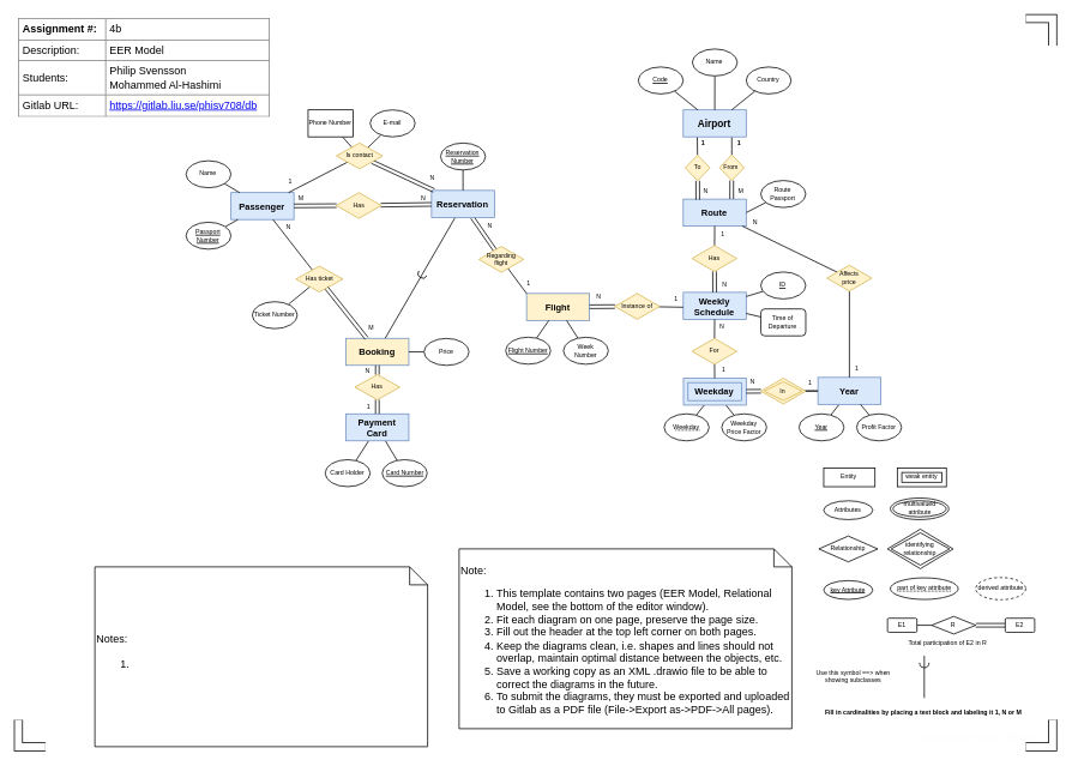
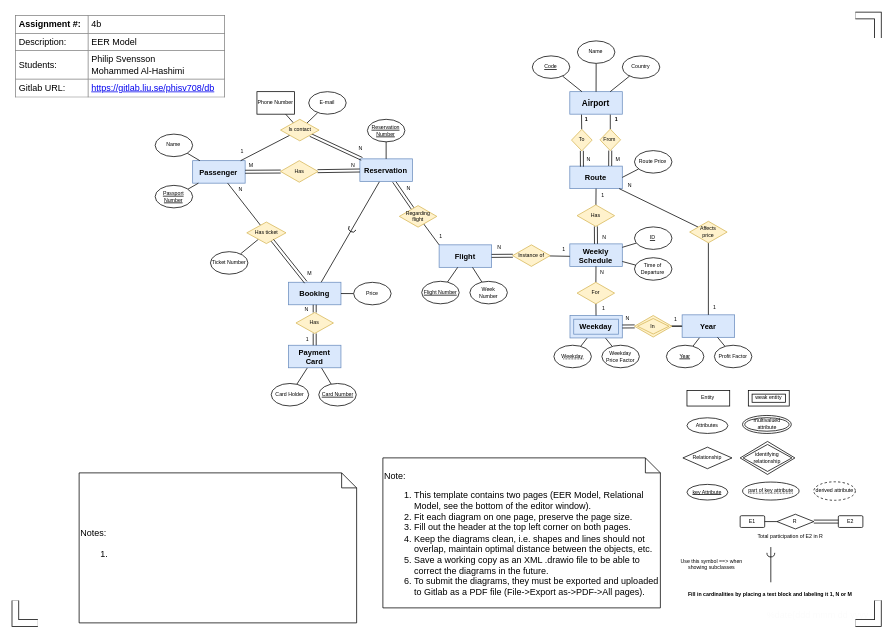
- <mxCell id="73" value="Route Passport" style="ellipse;whiteSpace=wrap;html=1;align=center;strokeColor=#000000;fillColor=#ffffff;fontSize=7;" parent="1" vertex="1"><mxGeometry x="845.46" y="200.31" width="50" height="30" as="geometry" /></mxCell>
+ <mxCell id="73" value="Route Price" style="ellipse;whiteSpace=wrap;html=1;align=center;strokeColor=#000000;fillColor=#ffffff;fontSize=7;" parent="1" vertex="1"><mxGeometry x="845.46" y="200.31" width="50" height="30" as="geometry" /></mxCell>
- <mxCell id="53" value="Flight" style="align=center;strokeColor=#6c8ebf;fillColor=#fff2cc;fontSize=10;labelBackgroundColor=none;shadow=0;fillStyle=auto;fontStyle=1;whiteSpace=wrap;html=1;" parent="1" vertex="1"><mxGeometry x="585" y="325.96" width="70" height="30" as="geometry" /></mxCell>
+ <mxCell id="53" value="Flight" style="align=center;strokeColor=#6c8ebf;fillColor=#dae8fc;fontSize=10;labelBackgroundColor=none;shadow=0;fillStyle=auto;fontStyle=1;whiteSpace=wrap;html=1;" parent="1" vertex="1"><mxGeometry x="585" y="325.96" width="70" height="30" as="geometry" /></mxCell>
- <mxCell id="51" value="Time of Departure" style="whiteSpace=wrap;html=1;align=center;strokeColor=#000000;fillColor=#ffffff;fontSize=7;rounded=1;" parent="1" vertex="1"><mxGeometry x="845.46" y="343.12" width="50" height="30" as="geometry" /></mxCell>
+ <mxCell id="51" value="Time of Departure" style="ellipse;whiteSpace=wrap;html=1;align=center;strokeColor=#000000;fillColor=#ffffff;fontSize=7;" parent="1" vertex="1"><mxGeometry x="845.46" y="343.12" width="50" height="30" as="geometry" /></mxCell>
- <mxCell id="40" value="Booking" style="align=center;strokeColor=#6c8ebf;fillColor=#fff2cc;fontSize=10;labelBackgroundColor=none;shadow=0;fillStyle=auto;fontStyle=1;whiteSpace=wrap;html=1;" parent="1" vertex="1"><mxGeometry x="384.09" y="375.85" width="70" height="30" as="geometry" /></mxCell>
+ <mxCell id="40" value="Booking" style="align=center;strokeColor=#6c8ebf;fillColor=#dae8fc;fontSize=10;labelBackgroundColor=none;shadow=0;fillStyle=auto;fontStyle=1;whiteSpace=wrap;html=1;" parent="1" vertex="1"><mxGeometry x="384.09" y="375.85" width="70" height="30" as="geometry" /></mxCell>
